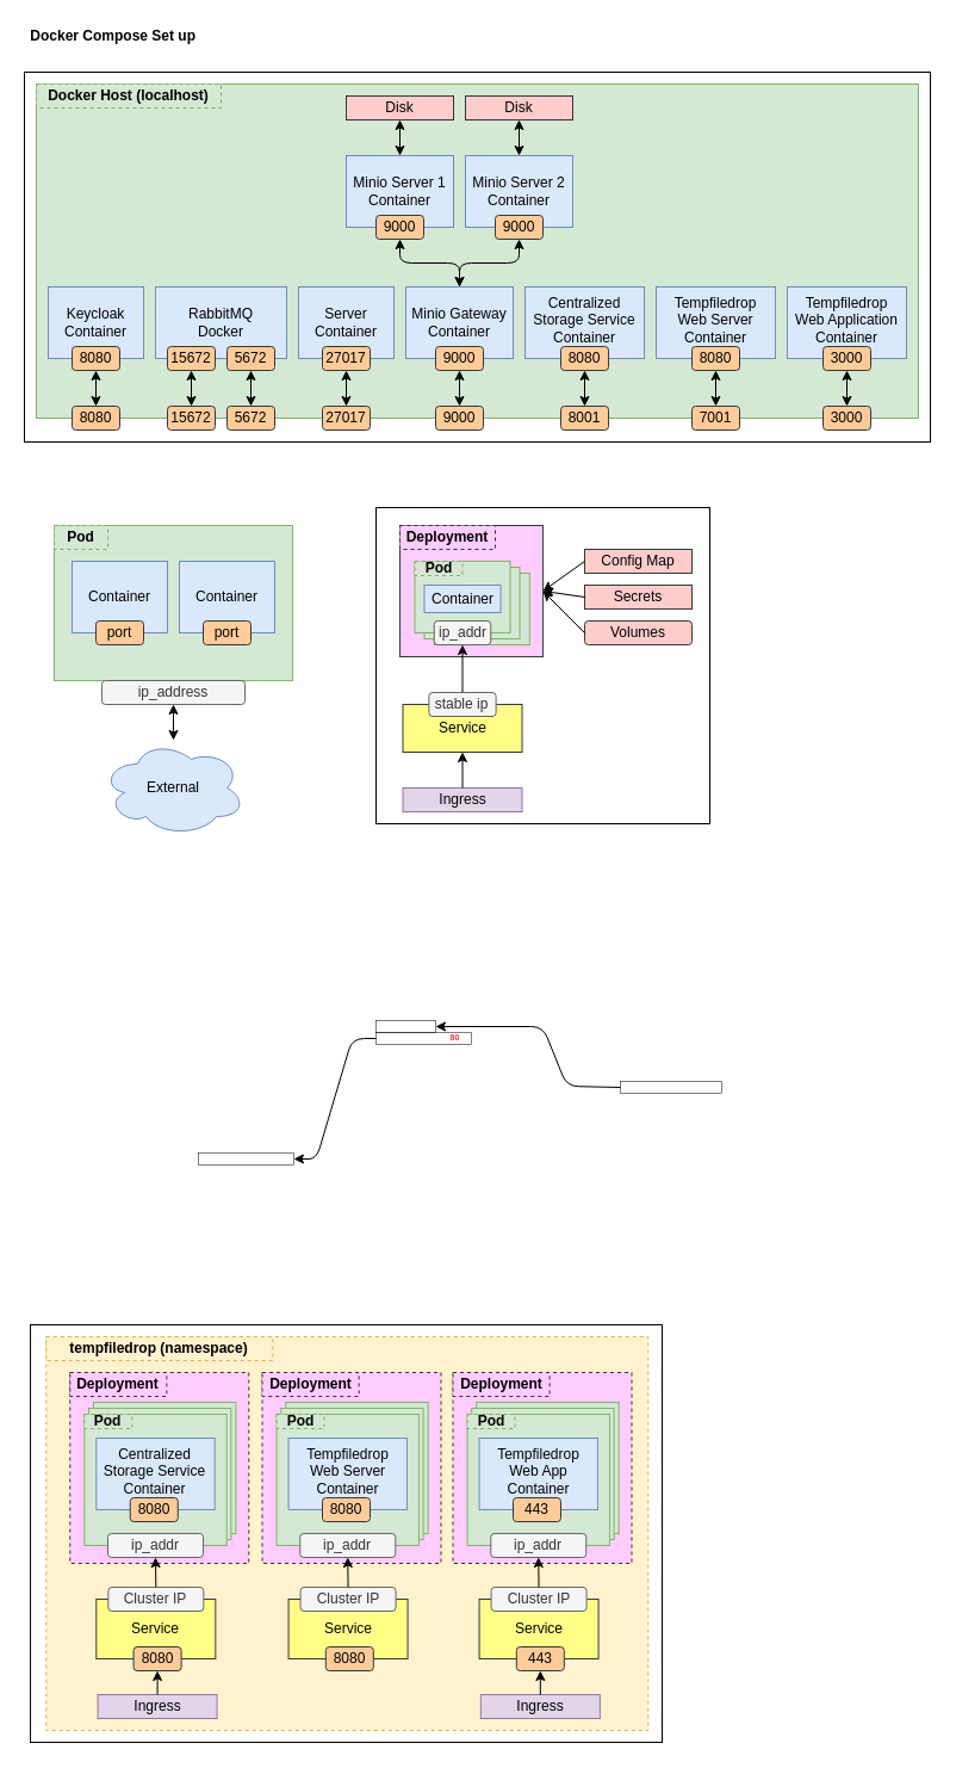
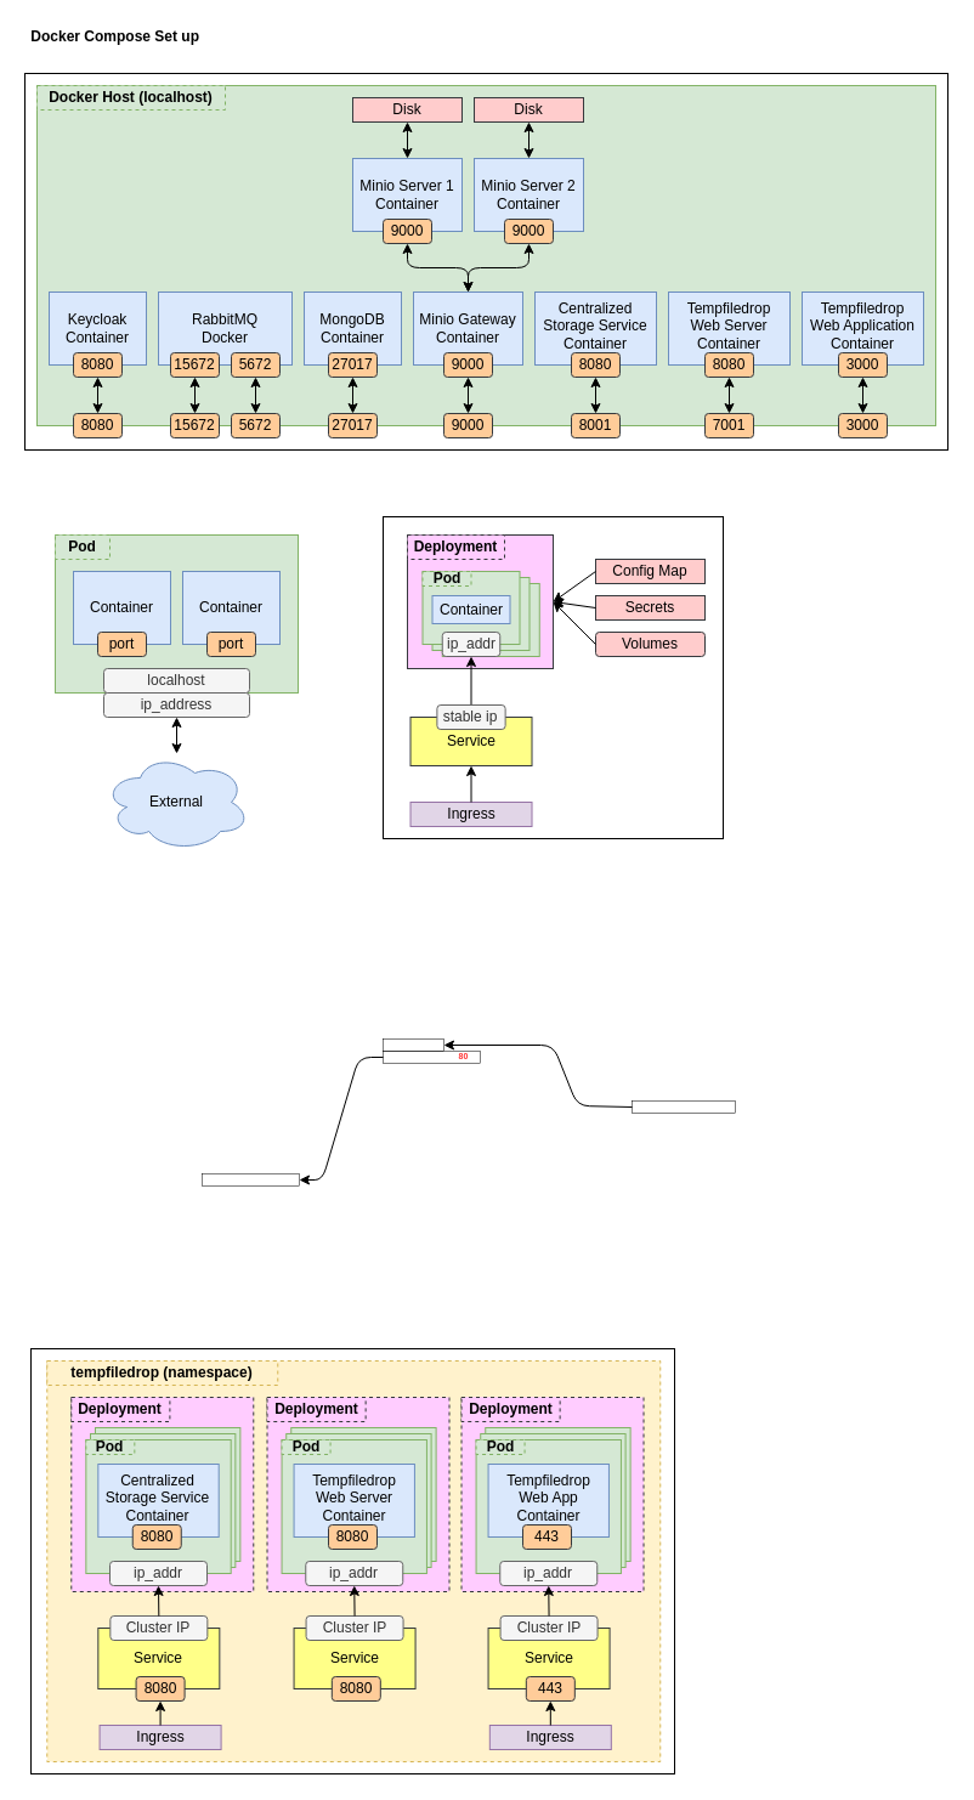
- <mxCell id="14" value="Server&lt;br&gt;Container" style="rounded=0;whiteSpace=wrap;html=1;fillColor=#dae8fc;strokeColor=#6c8ebf;" parent="1" vertex="1"><mxGeometry x="250" y="240" width="80" height="60" as="geometry" /></mxCell>
+ <mxCell id="14" value="MongoDB&lt;br&gt;Container" style="rounded=0;whiteSpace=wrap;html=1;fillColor=#dae8fc;strokeColor=#6c8ebf;" parent="1" vertex="1"><mxGeometry x="250" y="240" width="80" height="60" as="geometry" /></mxCell>
+ <mxCell id="62" value="localhost" style="rounded=1;whiteSpace=wrap;html=1;fillColor=#f5f5f5;strokeColor=#666666;fontColor=#333333;" parent="1" vertex="1"><mxGeometry x="85" y="550" width="120" height="20" as="geometry" /></mxCell>
